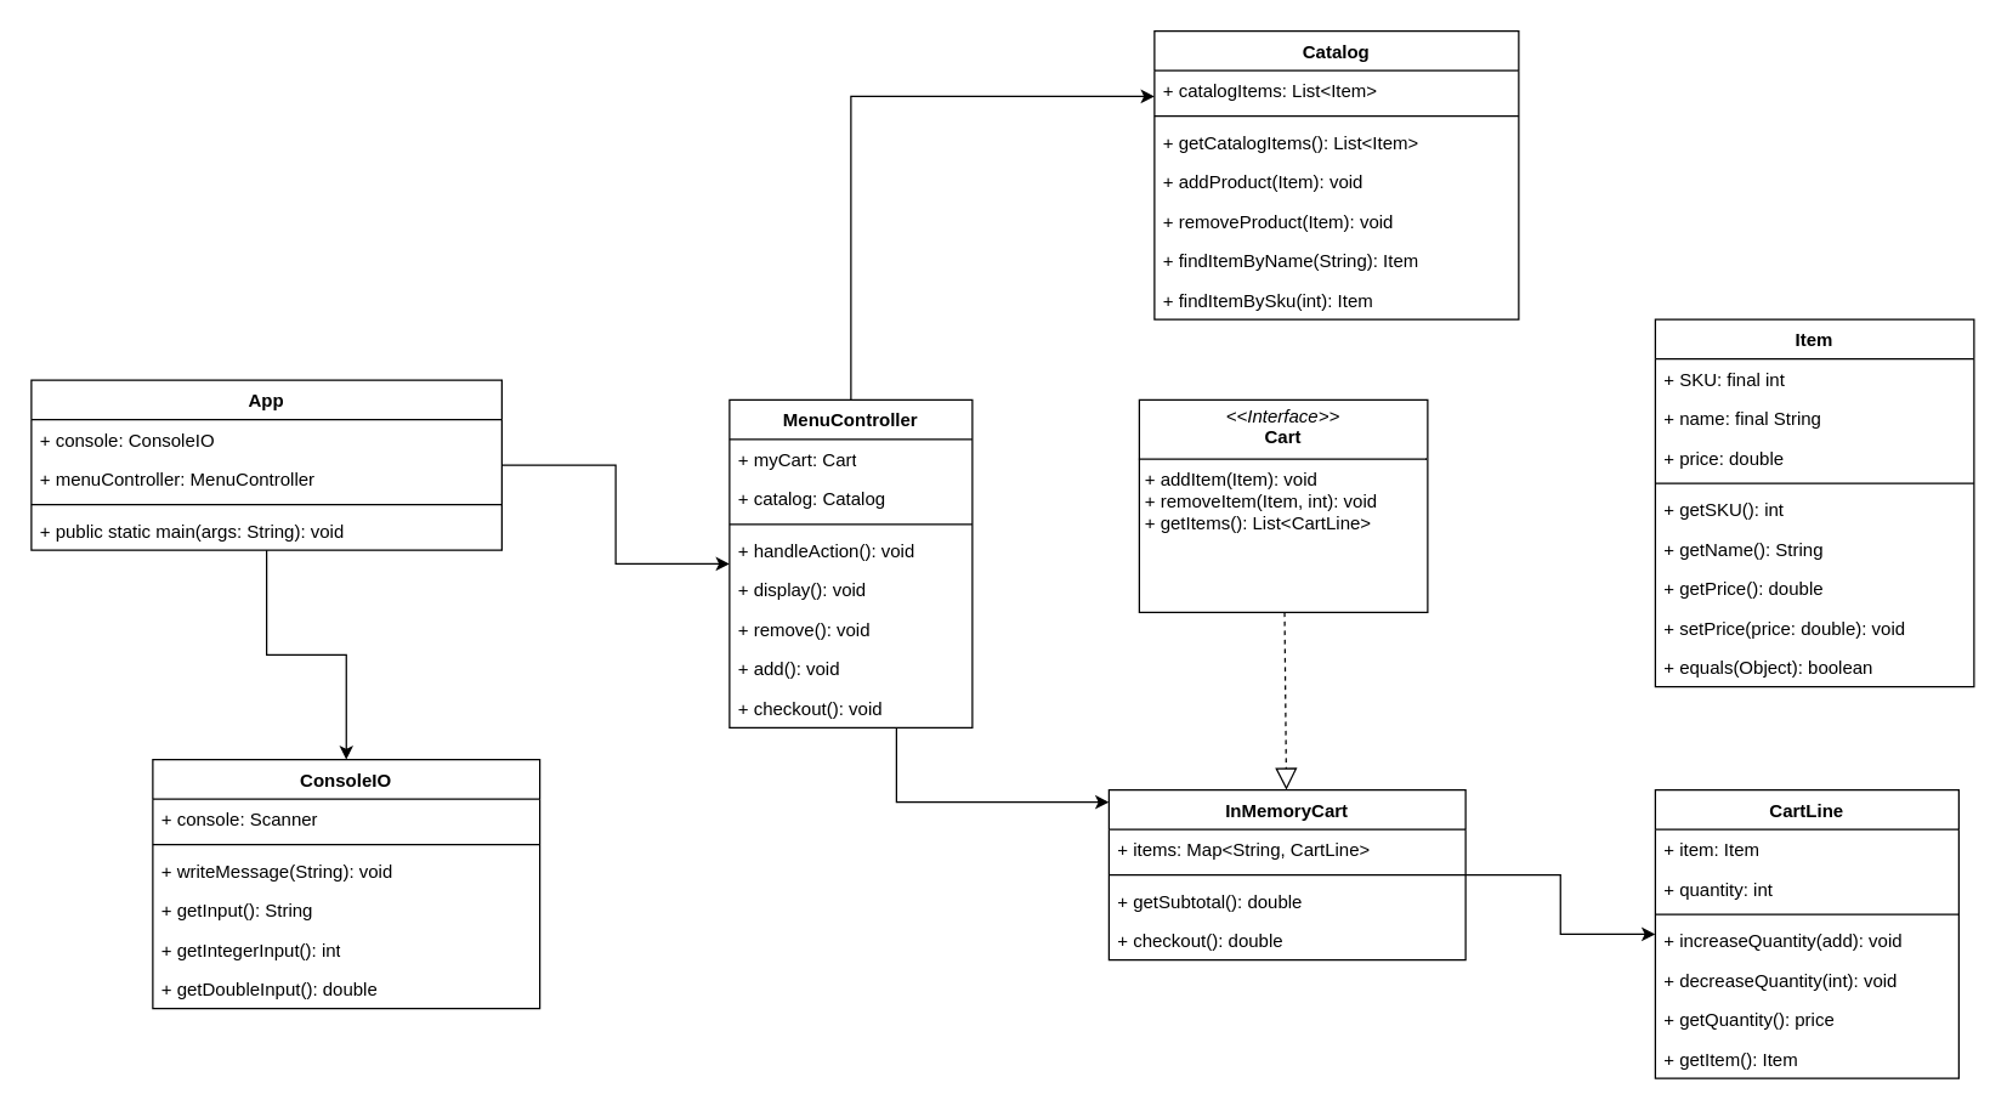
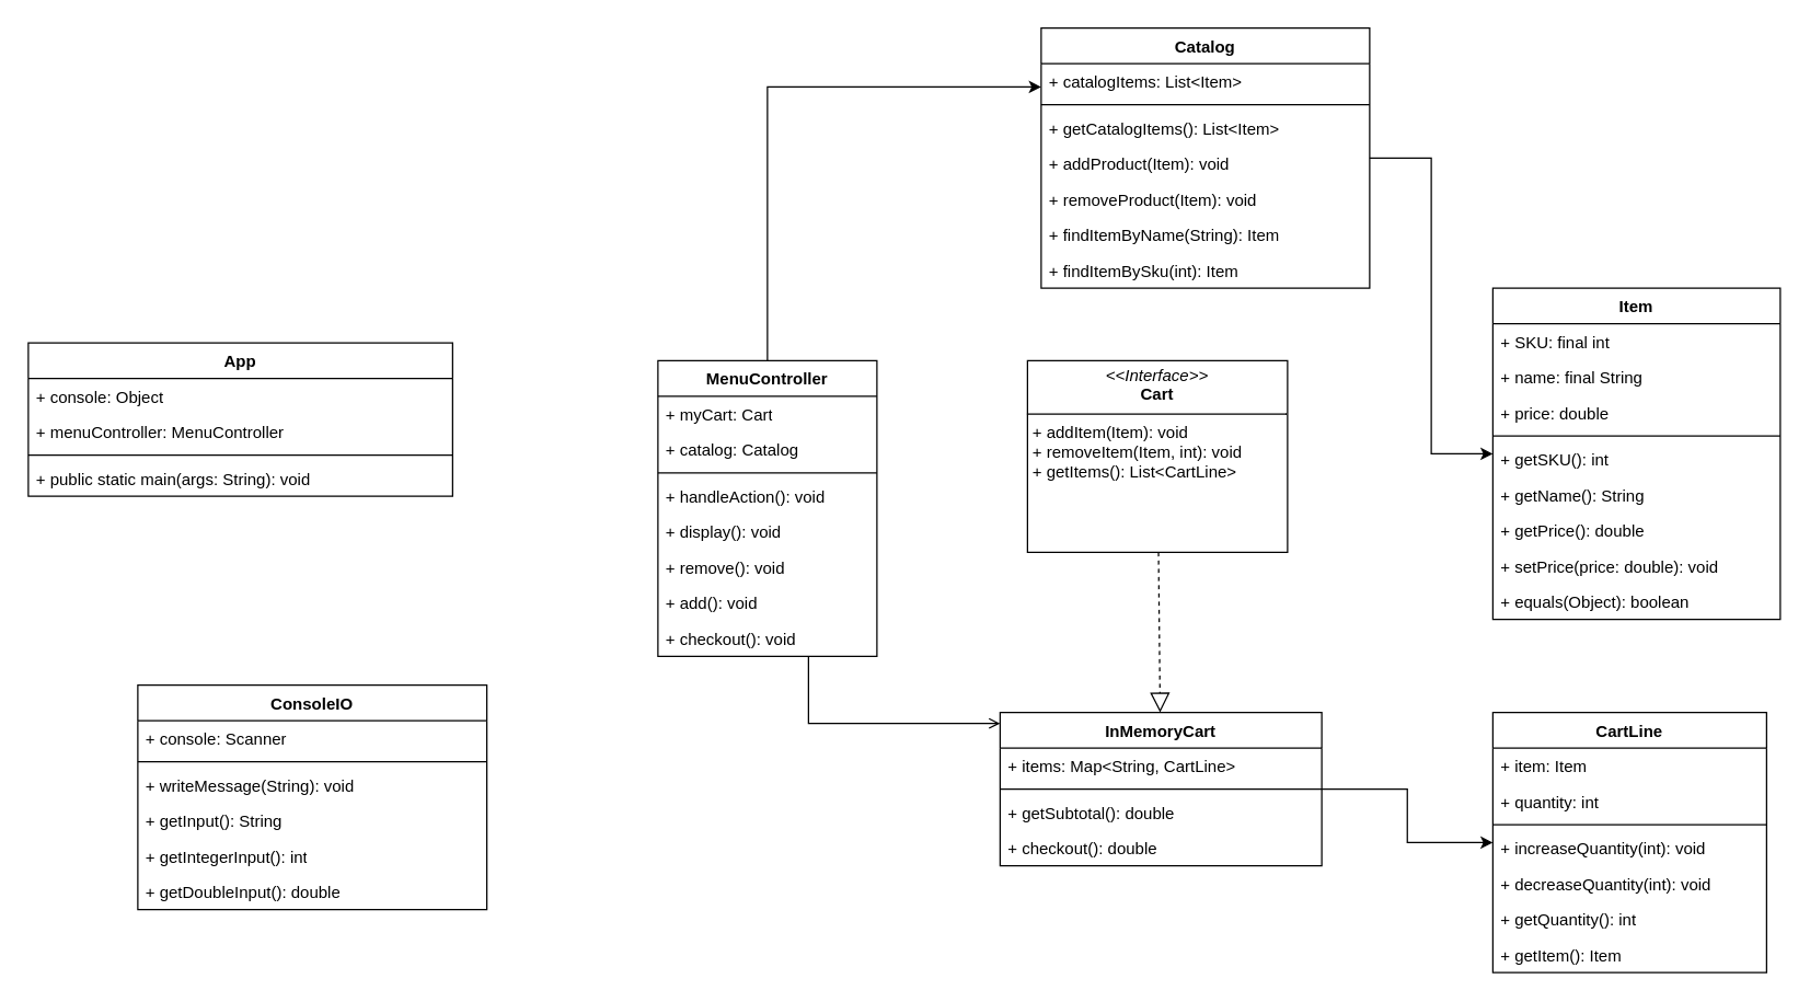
+ <mxCell id="61" style="edgeStyle=orthogonalEdgeStyle;rounded=0;orthogonalLoop=1;jettySize=auto;html=1;" edge="1" parent="1" source="53" target="2"><mxGeometry relative="1" as="geometry" /></mxCell>
- <mxCell id="21" value="+ console: ConsoleIO" style="text;strokeColor=none;fillColor=none;align=left;verticalAlign=top;spacingLeft=4;spacingRight=4;overflow=hidden;rotatable=0;points=[[0,0.5],[1,0.5]];portConstraint=eastwest;whiteSpace=wrap;html=1;" vertex="1" parent="20"><mxGeometry y="26" width="310" height="26" as="geometry" /></mxCell>
+ <mxCell id="21" value="+ console: Object" style="text;strokeColor=none;fillColor=none;align=left;verticalAlign=top;spacingLeft=4;spacingRight=4;overflow=hidden;rotatable=0;points=[[0,0.5],[1,0.5]];portConstraint=eastwest;whiteSpace=wrap;html=1;" vertex="1" parent="20"><mxGeometry y="26" width="310" height="26" as="geometry" /></mxCell>
- <mxCell id="35" style="edgeStyle=orthogonalEdgeStyle;rounded=0;orthogonalLoop=1;jettySize=auto;html=1;" edge="1" parent="1" source="20" target="26"><mxGeometry relative="1" as="geometry" /></mxCell>
- <mxCell id="19" style="edgeStyle=orthogonalEdgeStyle;rounded=0;orthogonalLoop=1;jettySize=auto;html=1;" edge="1" parent="1" source="20" target="12"><mxGeometry relative="1" as="geometry" /></mxCell>
- <mxCell id="43" style="edgeStyle=orthogonalEdgeStyle;rounded=0;orthogonalLoop=1;jettySize=auto;html=1;" edge="1" parent="1" source="26" target="37"><mxGeometry relative="1" as="geometry"><mxPoint x="680" y="563" as="targetPoint" /><Array as="points"><mxPoint x="590" y="528" /></Array></mxGeometry></mxCell>
+ <mxCell id="43" style="edgeStyle=orthogonalEdgeStyle;rounded=0;orthogonalLoop=1;jettySize=auto;html=1;endArrow=open;" edge="1" parent="1" source="26" target="37"><mxGeometry relative="1" as="geometry"><mxPoint x="680" y="563" as="targetPoint" /><Array as="points"><mxPoint x="590" y="528" /></Array></mxGeometry></mxCell>
- <mxCell id="48" value="+ increaseQuantity(add): void" style="text;strokeColor=none;fillColor=none;align=left;verticalAlign=top;spacingLeft=4;spacingRight=4;overflow=hidden;rotatable=0;points=[[0,0.5],[1,0.5]];portConstraint=eastwest;whiteSpace=wrap;html=1;" vertex="1" parent="44"><mxGeometry y="86" width="200" height="26" as="geometry" /></mxCell>
+ <mxCell id="48" value="+ increaseQuantity(int): void" style="text;strokeColor=none;fillColor=none;align=left;verticalAlign=top;spacingLeft=4;spacingRight=4;overflow=hidden;rotatable=0;points=[[0,0.5],[1,0.5]];portConstraint=eastwest;whiteSpace=wrap;html=1;" vertex="1" parent="44"><mxGeometry y="86" width="200" height="26" as="geometry" /></mxCell>
- <mxCell id="50" value="+ getQuantity(): price" style="text;strokeColor=none;fillColor=none;align=left;verticalAlign=top;spacingLeft=4;spacingRight=4;overflow=hidden;rotatable=0;points=[[0,0.5],[1,0.5]];portConstraint=eastwest;whiteSpace=wrap;html=1;" vertex="1" parent="44"><mxGeometry y="138" width="200" height="26" as="geometry" /></mxCell>
+ <mxCell id="50" value="+ getQuantity(): int" style="text;strokeColor=none;fillColor=none;align=left;verticalAlign=top;spacingLeft=4;spacingRight=4;overflow=hidden;rotatable=0;points=[[0,0.5],[1,0.5]];portConstraint=eastwest;whiteSpace=wrap;html=1;" vertex="1" parent="44"><mxGeometry y="138" width="200" height="26" as="geometry" /></mxCell>
